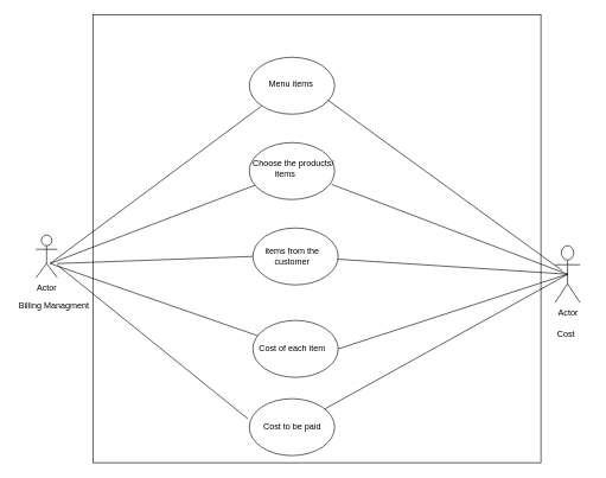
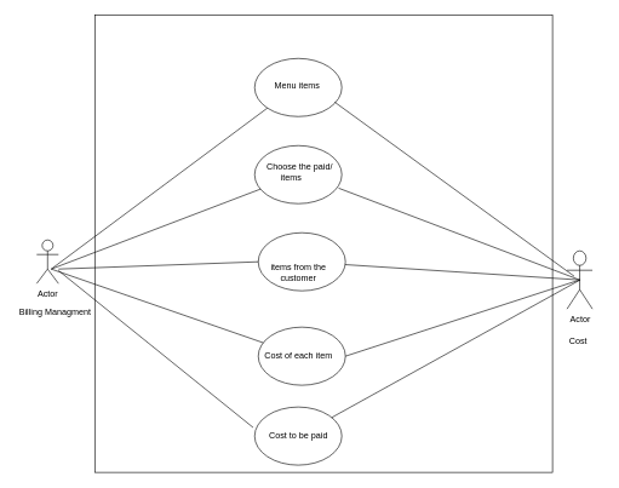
- <mxCell id="10" value="&amp;nbsp; &amp;nbsp; &amp;nbsp; &amp;nbsp; &amp;nbsp; &lt;br&gt;&amp;nbsp; &amp;nbsp; &amp;nbsp; &amp;nbsp;Choose the products/&lt;br&gt;items" style="text;html=1;resizable=0;autosize=1;align=center;verticalAlign=middle;points=[];fillColor=none;strokeColor=none;rounded=0;" vertex="1" parent="1"><mxGeometry x="325" y="205" width="150" height="50" as="geometry" /></mxCell>
+ <mxCell id="10" value="&amp;nbsp; &amp;nbsp; &amp;nbsp; &amp;nbsp; &amp;nbsp; &lt;br&gt;&amp;nbsp; &amp;nbsp; &amp;nbsp; &amp;nbsp;Choose the paid/&lt;br&gt;items" style="text;html=1;resizable=0;autosize=1;align=center;verticalAlign=middle;points=[];fillColor=none;strokeColor=none;rounded=0;" vertex="1" parent="1"><mxGeometry x="325" y="205" width="150" height="50" as="geometry" /></mxCell>
- <mxCell id="12" value="items from the&lt;br&gt;customer" style="text;html=1;resizable=0;autosize=1;align=center;verticalAlign=middle;points=[];fillColor=none;strokeColor=none;rounded=0;" vertex="1" parent="1"><mxGeometry x="365" y="345" width="90" height="30" as="geometry" /></mxCell>
+ <mxCell id="12" value="items from the&lt;br&gt;customer" style="text;html=1;resizable=0;autosize=1;align=center;verticalAlign=middle;points=[];fillColor=none;strokeColor=none;rounded=0;" vertex="1" parent="1"><mxGeometry x="365" y="360" width="90" height="30" as="geometry" /></mxCell>
